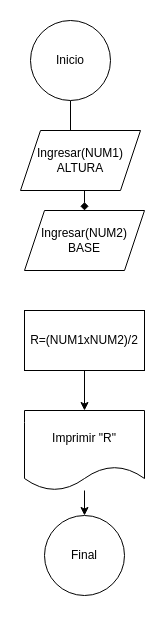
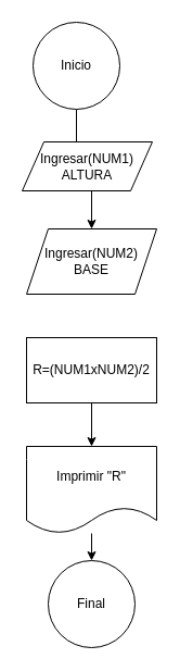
- <mxCell id="4" value="Ingresar(NUM1) ALTURA" style="shape=parallelogram;perimeter=parallelogramPerimeter;whiteSpace=wrap;html=1;fixedSize=1;" vertex="1" parent="1"><mxGeometry x="20" y="130" width="120" height="60" as="geometry" /></mxCell>
+ <mxCell id="4" value="Ingresar(NUM1) ALTURA" style="shape=parallelogram;perimeter=parallelogramPerimeter;whiteSpace=wrap;html=1;fixedSize=1;" vertex="1" parent="1"><mxGeometry x="20" y="130" width="120" height="45" as="geometry" /></mxCell>
- <mxCell id="2" value="" style="edgeStyle=orthogonalEdgeStyle;rounded=0;orthogonalLoop=1;jettySize=auto;html=1;endArrow=diamond;" edge="1" parent="1" source="3" target="5"><mxGeometry relative="1" as="geometry" /></mxCell>
+ <mxCell id="2" value="" style="edgeStyle=orthogonalEdgeStyle;rounded=0;orthogonalLoop=1;jettySize=auto;html=1;" edge="1" parent="1" source="3" target="5"><mxGeometry relative="1" as="geometry" /></mxCell>
